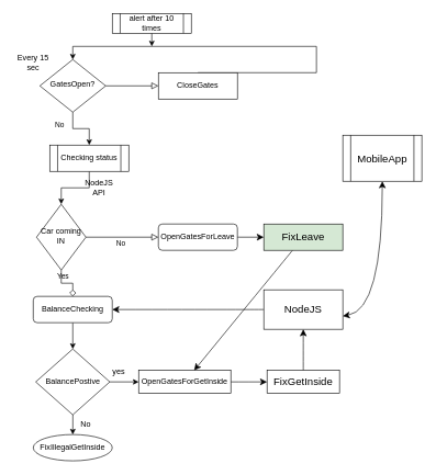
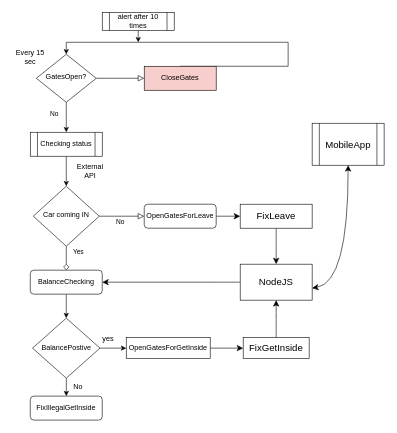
- <mxCell id="6" value="CloseGates" style="rounded=1;whiteSpace=wrap;html=1;fontSize=12;glass=0;strokeWidth=1;shadow=0;arcSize=0;" parent="1" vertex="1"><mxGeometry x="240" y="110" width="120" height="40" as="geometry" /></mxCell>
+ <mxCell id="6" value="CloseGates" style="rounded=1;whiteSpace=wrap;html=1;fontSize=12;glass=0;strokeWidth=1;shadow=0;arcSize=0;fillColor=#f8cecc;" parent="1" vertex="1"><mxGeometry x="240" y="110" width="120" height="40" as="geometry" /></mxCell>
- <mxCell id="17" value="Checking status" style="shape=process;whiteSpace=wrap;html=1;backgroundOutline=1;" parent="1" vertex="1"><mxGeometry x="75" y="220" width="120" height="40" as="geometry" /></mxCell>
+ <mxCell id="17" value="Checking status" style="shape=process;whiteSpace=wrap;html=1;backgroundOutline=1;" parent="1" vertex="1"><mxGeometry x="50" y="220" width="120" height="40" as="geometry" /></mxCell>
- <mxCell id="18" value="NodeJS API" style="text;html=1;strokeColor=none;fillColor=none;align=center;verticalAlign=middle;whiteSpace=wrap;rounded=0;" parent="1" vertex="1"><mxGeometry x="120" y="270" width="60" height="30" as="geometry" /></mxCell>
+ <mxCell id="18" value="External API" style="text;html=1;strokeColor=none;fillColor=none;align=center;verticalAlign=middle;whiteSpace=wrap;rounded=0;" parent="1" vertex="1"><mxGeometry x="120" y="270" width="60" height="30" as="geometry" /></mxCell>
- <mxCell id="9" value="Car coming IN" style="rhombus;whiteSpace=wrap;html=1;shadow=0;fontFamily=Helvetica;fontSize=12;align=center;strokeWidth=1;spacing=6;spacingTop=-4;" parent="1" vertex="1"><mxGeometry x="55" y="310" width="75" height="100" as="geometry" /></mxCell>
+ <mxCell id="9" value="Car coming IN" style="rhombus;whiteSpace=wrap;html=1;shadow=0;fontFamily=Helvetica;fontSize=12;align=center;strokeWidth=1;spacing=6;spacingTop=-4;" parent="1" vertex="1"><mxGeometry x="55" y="310" width="110" height="100" as="geometry" /></mxCell>
- <mxCell id="31" value="FixLeave" style="whiteSpace=wrap;html=1;fontSize=16;fillColor=#d5e8d4;" vertex="1" parent="1"><mxGeometry x="400" y="340" width="120" height="40" as="geometry" /></mxCell>
+ <mxCell id="31" value="FixLeave" style="whiteSpace=wrap;html=1;fontSize=16;" vertex="1" parent="1"><mxGeometry x="400" y="340" width="120" height="40" as="geometry" /></mxCell>
- <mxCell id="30" style="edgeStyle=none;curved=1;rounded=0;orthogonalLoop=1;jettySize=auto;html=1;fontSize=12;startSize=8;endSize=8;" edge="1" parent="1" source="31" target="24"><mxGeometry relative="1" as="geometry" /></mxCell>
+ <mxCell id="30" style="edgeStyle=none;curved=1;rounded=0;orthogonalLoop=1;jettySize=auto;html=1;entryX=0.5;entryY=0;entryDx=0;entryDy=0;fontSize=12;startSize=8;endSize=8;" edge="1" parent="1" source="31" target="29"><mxGeometry relative="1" as="geometry" /></mxCell>
- <mxCell id="25" value="FixIllegalGetInside" style="ellipse;whiteSpace=wrap;html=1;" parent="1" vertex="1"><mxGeometry x="50" y="660" width="120" height="40" as="geometry" /></mxCell>
+ <mxCell id="25" value="FixIllegalGetInside" style="rounded=1;whiteSpace=wrap;html=1;" parent="1" vertex="1"><mxGeometry x="50" y="660" width="120" height="40" as="geometry" /></mxCell>
